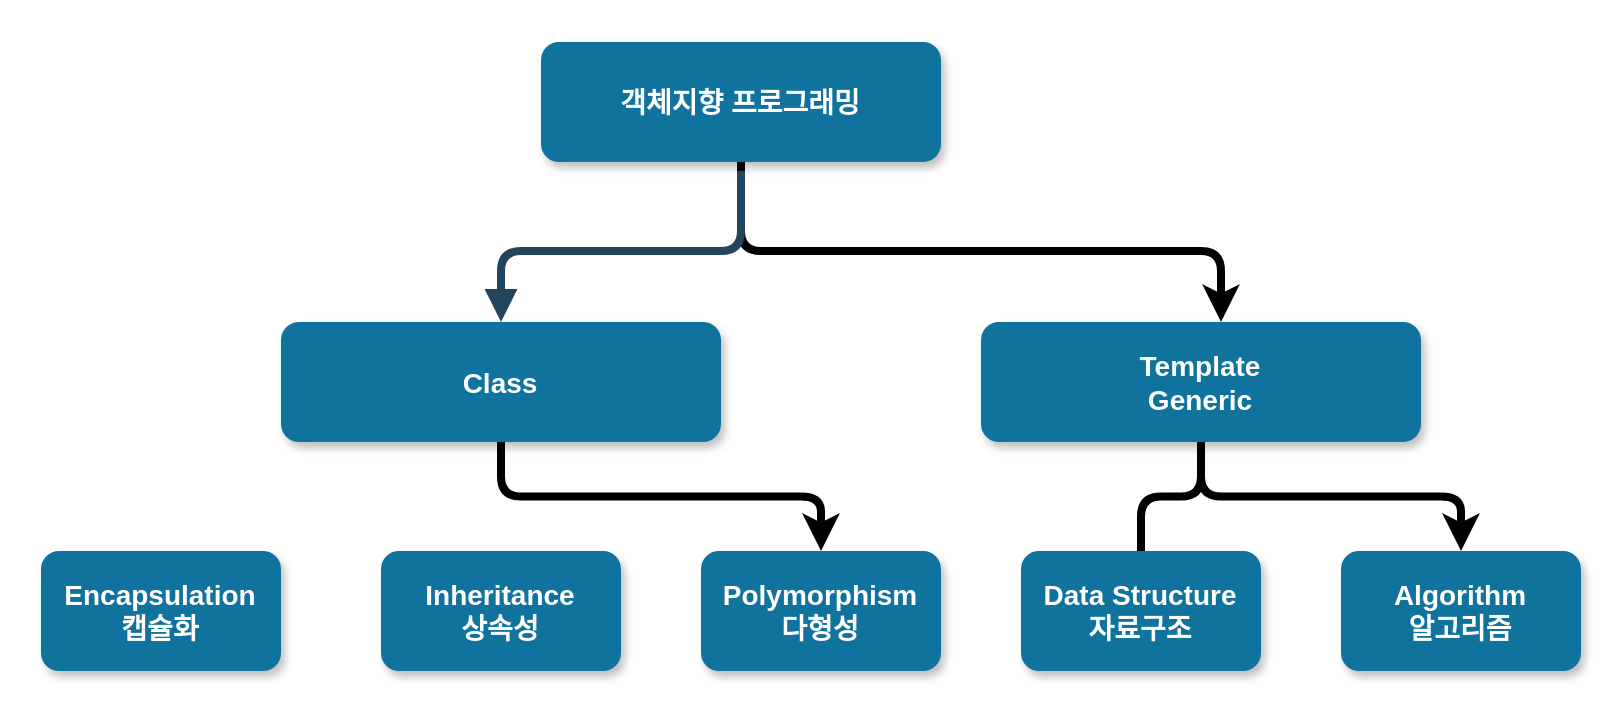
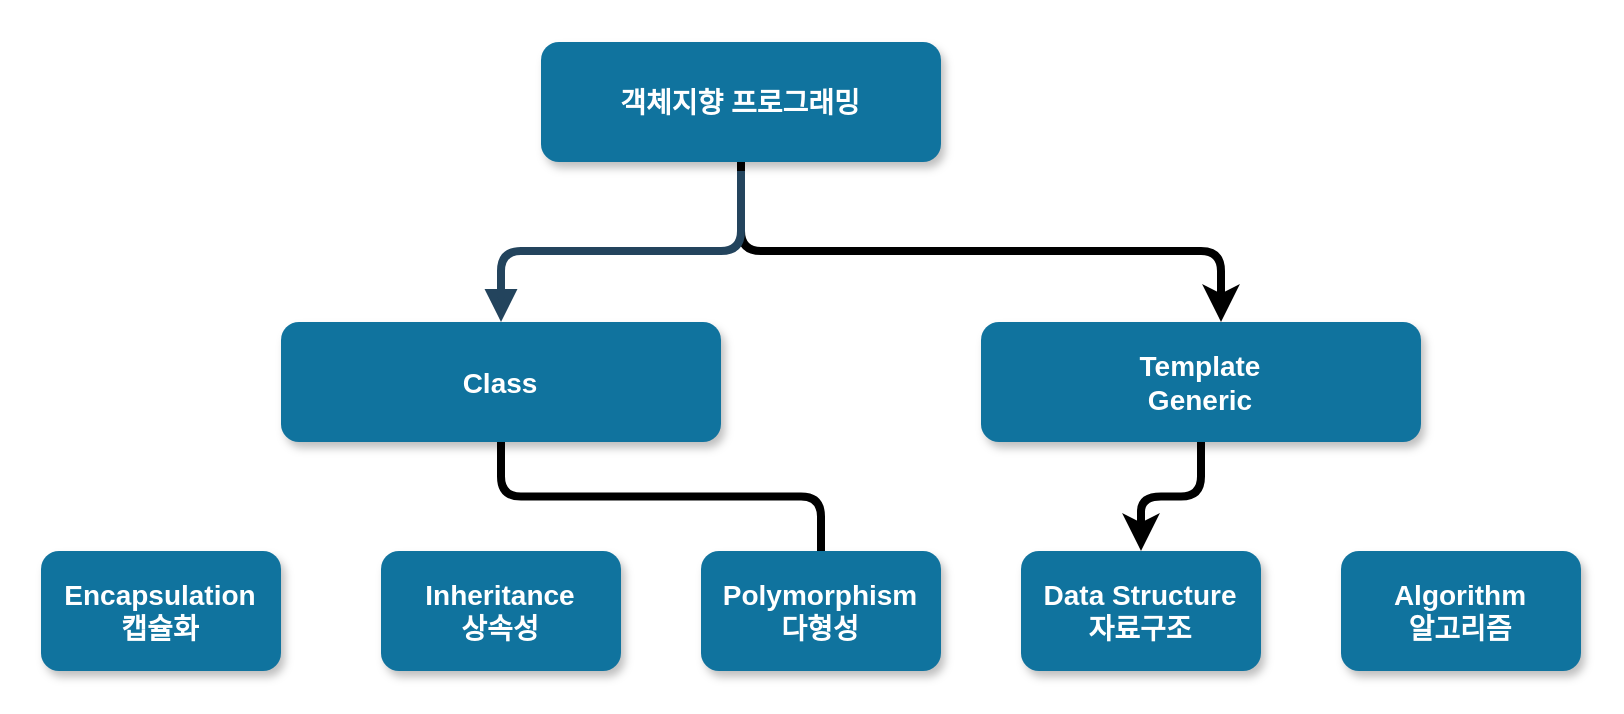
- <mxCell id="8" style="edgeStyle=orthogonalEdgeStyle;rounded=1;orthogonalLoop=1;jettySize=auto;html=1;entryX=0.5;entryY=0;entryDx=0;entryDy=0;strokeWidth=4;" edge="1" parent="1" source="9" target="14"><mxGeometry relative="1" as="geometry" /></mxCell>
- <mxCell id="4" style="edgeStyle=orthogonalEdgeStyle;rounded=1;orthogonalLoop=1;jettySize=auto;html=1;strokeWidth=4;" edge="1" parent="1" source="5" target="12"><mxGeometry relative="1" as="geometry" /></mxCell>
+ <mxCell id="4" style="edgeStyle=orthogonalEdgeStyle;rounded=1;orthogonalLoop=1;jettySize=auto;html=1;strokeWidth=4;endArrow=none;" edge="1" parent="1" source="5" target="12"><mxGeometry relative="1" as="geometry" /></mxCell>
- <mxCell id="7" style="edgeStyle=orthogonalEdgeStyle;rounded=1;orthogonalLoop=1;jettySize=auto;html=1;entryX=0.5;entryY=0;entryDx=0;entryDy=0;strokeWidth=4;endArrow=none;" edge="1" parent="1" source="9" target="13"><mxGeometry relative="1" as="geometry" /></mxCell>
+ <mxCell id="7" style="edgeStyle=orthogonalEdgeStyle;rounded=1;orthogonalLoop=1;jettySize=auto;html=1;entryX=0.5;entryY=0;entryDx=0;entryDy=0;strokeWidth=4;" edge="1" parent="1" source="9" target="13"><mxGeometry relative="1" as="geometry" /></mxCell>
